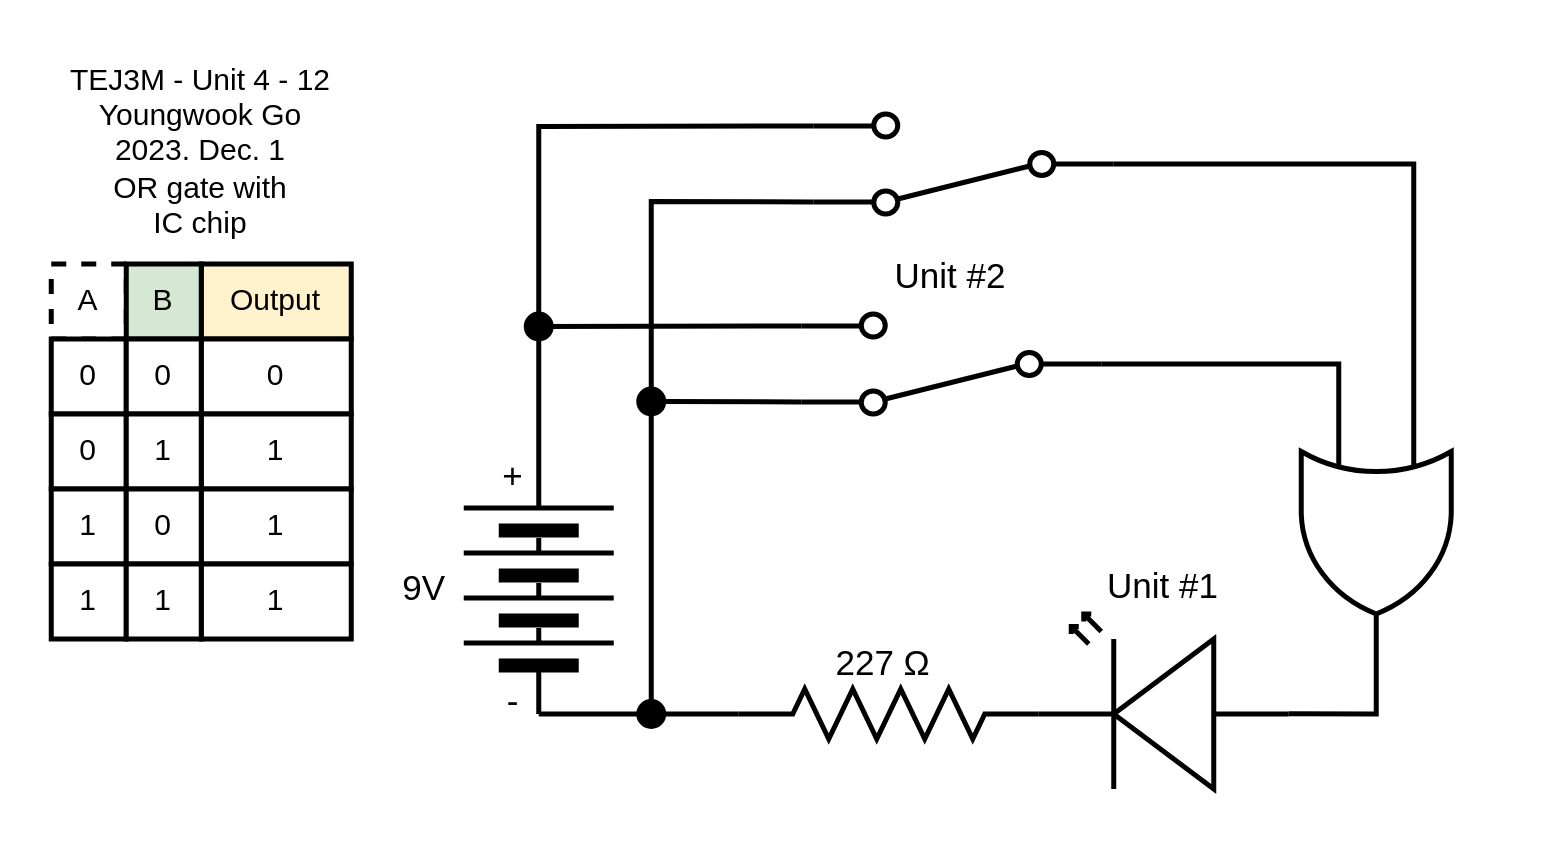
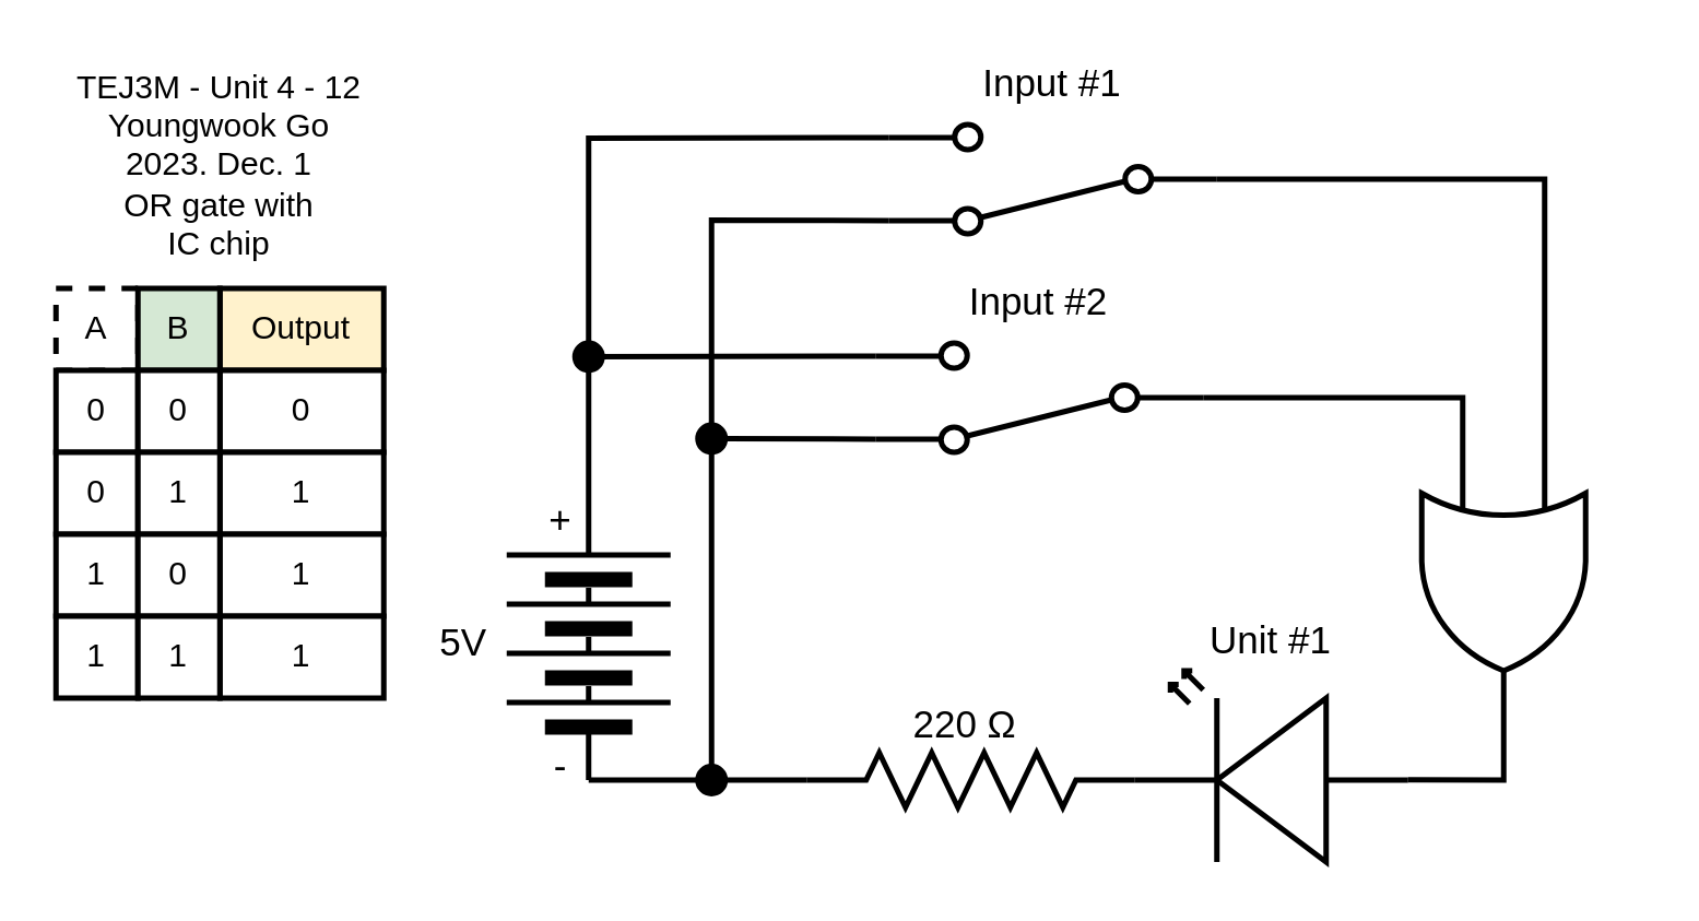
+ <mxCell id="28" value="Input #1" style="text;html=1;strokeColor=none;fillColor=none;align=center;verticalAlign=middle;whiteSpace=wrap;rounded=0;strokeWidth=2;fontSize=14;" parent="1" vertex="1"><mxGeometry x="325" y="20" width="120" height="20" as="geometry" /></mxCell>
- <mxCell id="18" value="Unit #2" style="text;html=1;strokeColor=none;fillColor=none;align=center;verticalAlign=middle;whiteSpace=wrap;rounded=0;strokeWidth=2;fontSize=14;" parent="1" vertex="1"><mxGeometry x="320" y="100" width="120" height="20" as="geometry" /></mxCell>
+ <mxCell id="18" value="Input #2" style="text;html=1;strokeColor=none;fillColor=none;align=center;verticalAlign=middle;whiteSpace=wrap;rounded=0;strokeWidth=2;fontSize=14;" parent="1" vertex="1"><mxGeometry x="320" y="100" width="120" height="20" as="geometry" /></mxCell>
- <mxCell id="23" value="9V" style="text;html=1;strokeColor=none;fillColor=none;align=right;verticalAlign=middle;whiteSpace=wrap;rounded=0;strokeWidth=2;fontSize=14;" parent="1" vertex="1"><mxGeometry x="160" y="185" width="20" height="100" as="geometry" /></mxCell>
+ <mxCell id="23" value="5V" style="text;html=1;strokeColor=none;fillColor=none;align=right;verticalAlign=middle;whiteSpace=wrap;rounded=0;strokeWidth=2;fontSize=14;" parent="1" vertex="1"><mxGeometry x="160" y="185" width="20" height="100" as="geometry" /></mxCell>
- <mxCell id="20" value="&lt;span style=&quot;font-size: 14px;&quot;&gt;227&amp;nbsp;Ω&lt;/span&gt;&amp;nbsp;" style="text;html=1;strokeColor=none;fillColor=none;align=center;verticalAlign=middle;whiteSpace=wrap;rounded=0;strokeWidth=2;fontSize=14;" parent="1" vertex="1"><mxGeometry x="295" y="255" width="120" height="20" as="geometry" /></mxCell>
+ <mxCell id="20" value="&lt;span style=&quot;font-size: 14px;&quot;&gt;220&amp;nbsp;Ω&lt;/span&gt;&amp;nbsp;" style="text;html=1;strokeColor=none;fillColor=none;align=center;verticalAlign=middle;whiteSpace=wrap;rounded=0;strokeWidth=2;fontSize=14;" parent="1" vertex="1"><mxGeometry x="295" y="255" width="120" height="20" as="geometry" /></mxCell>
